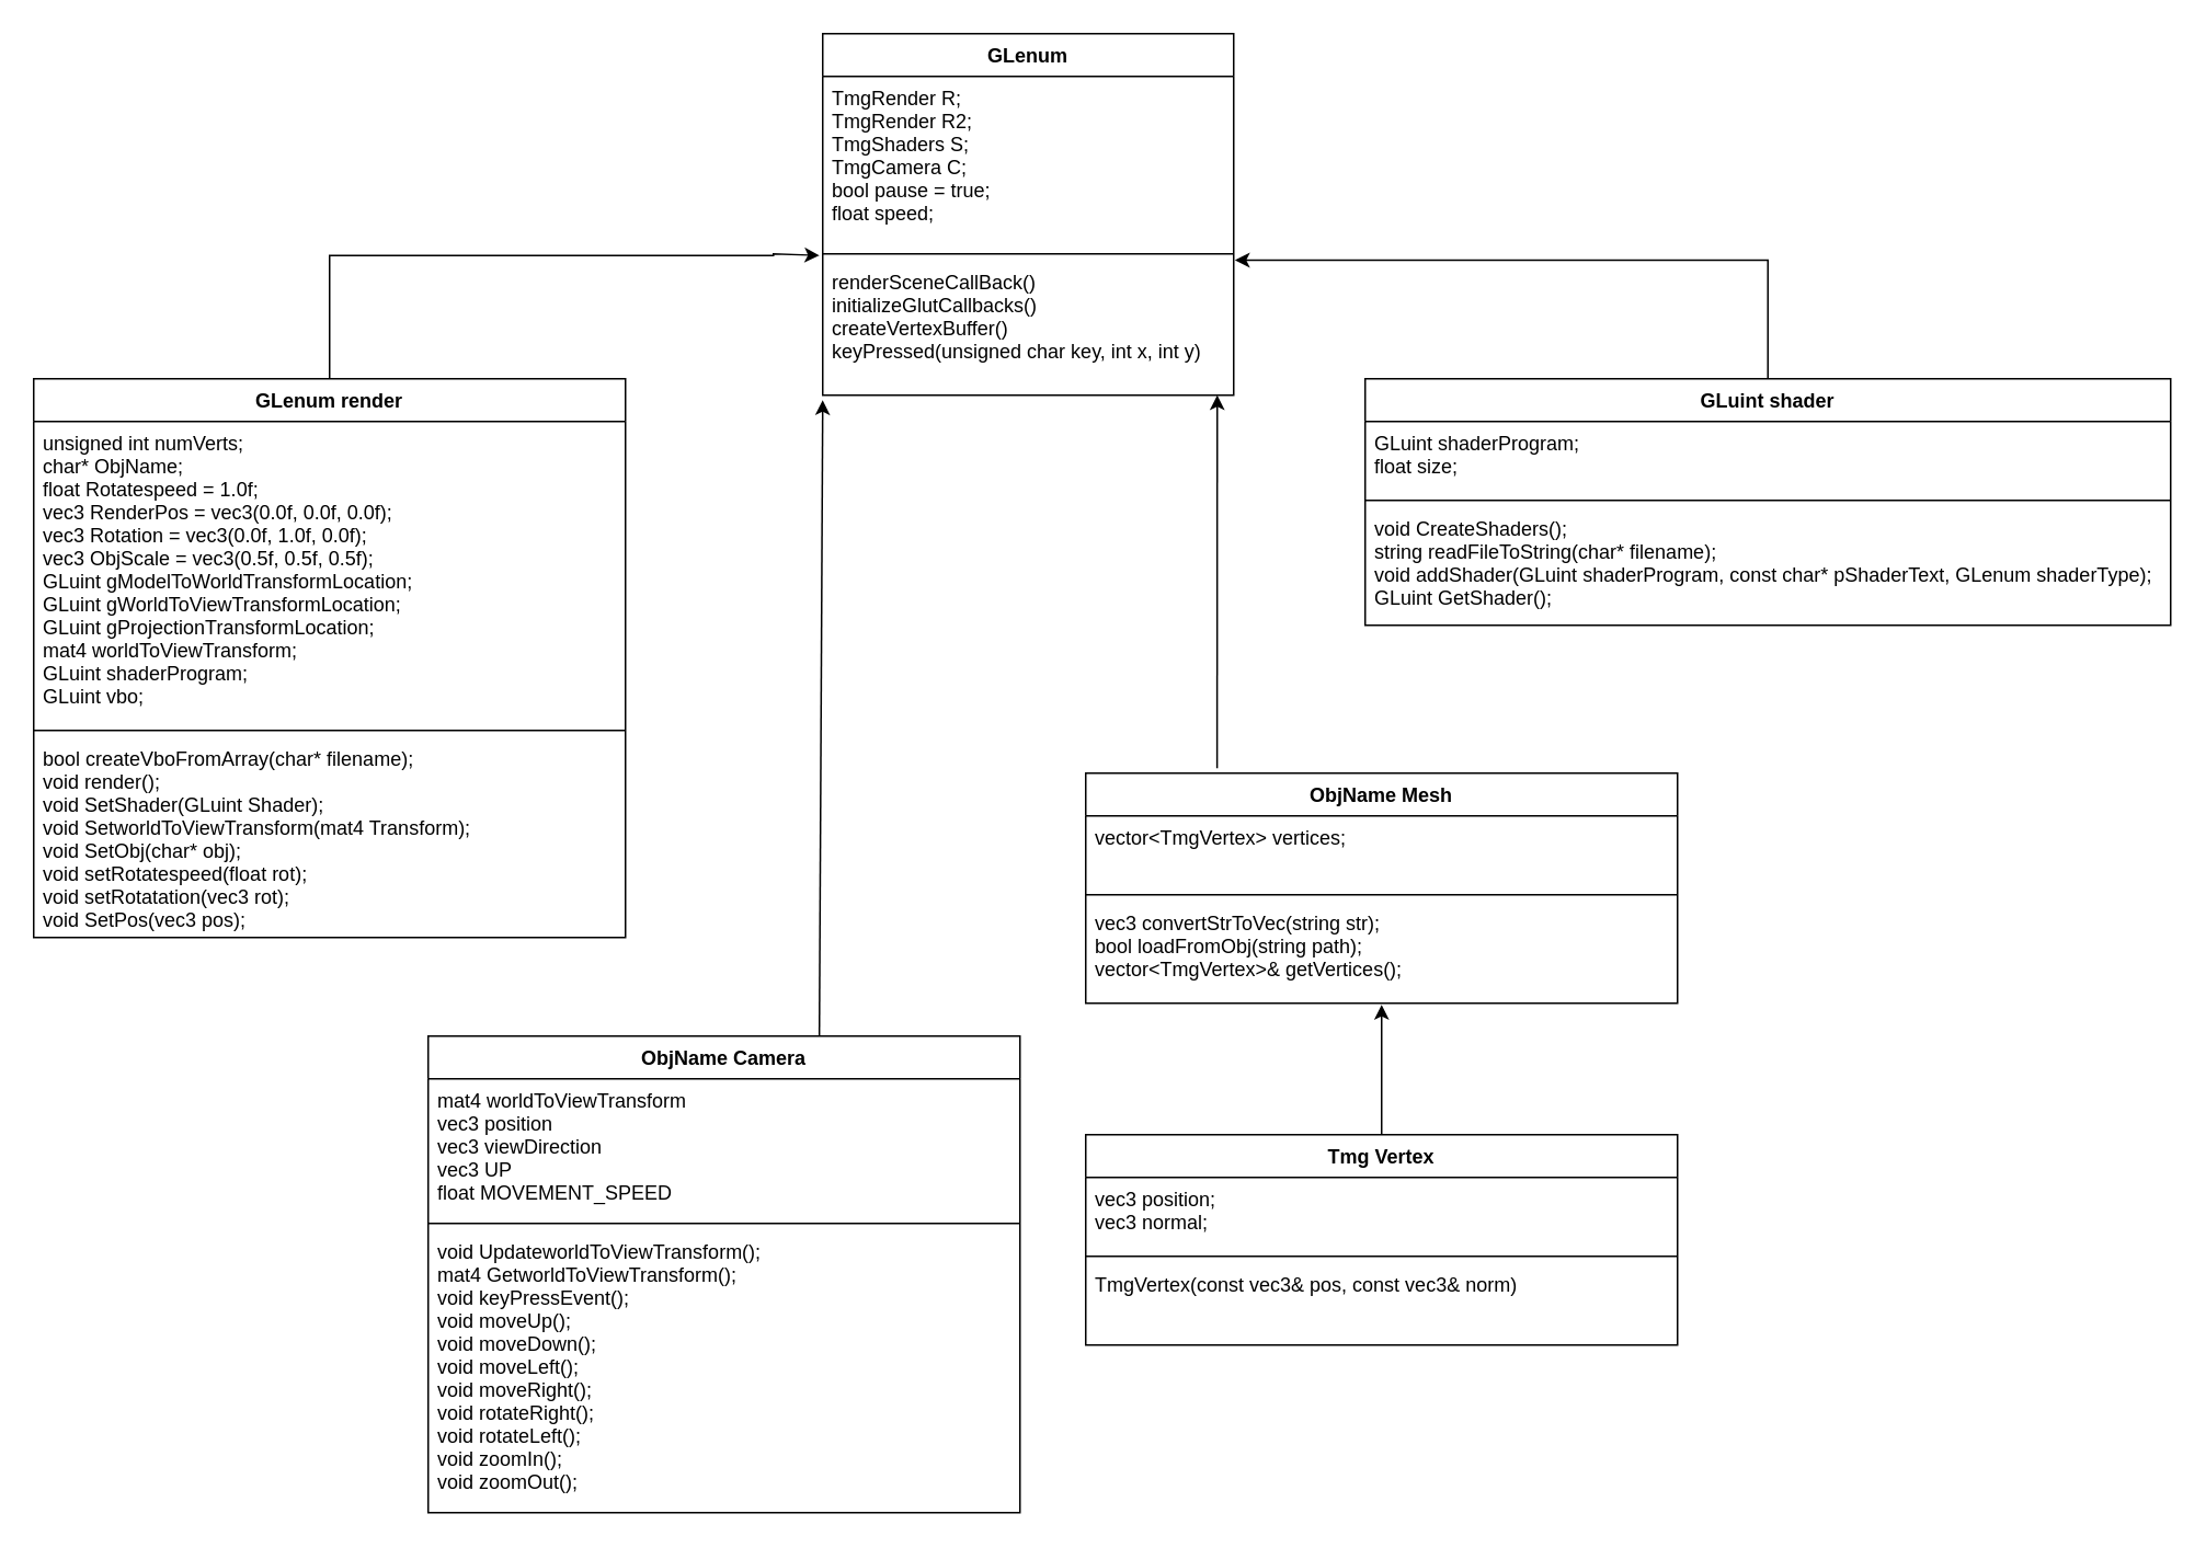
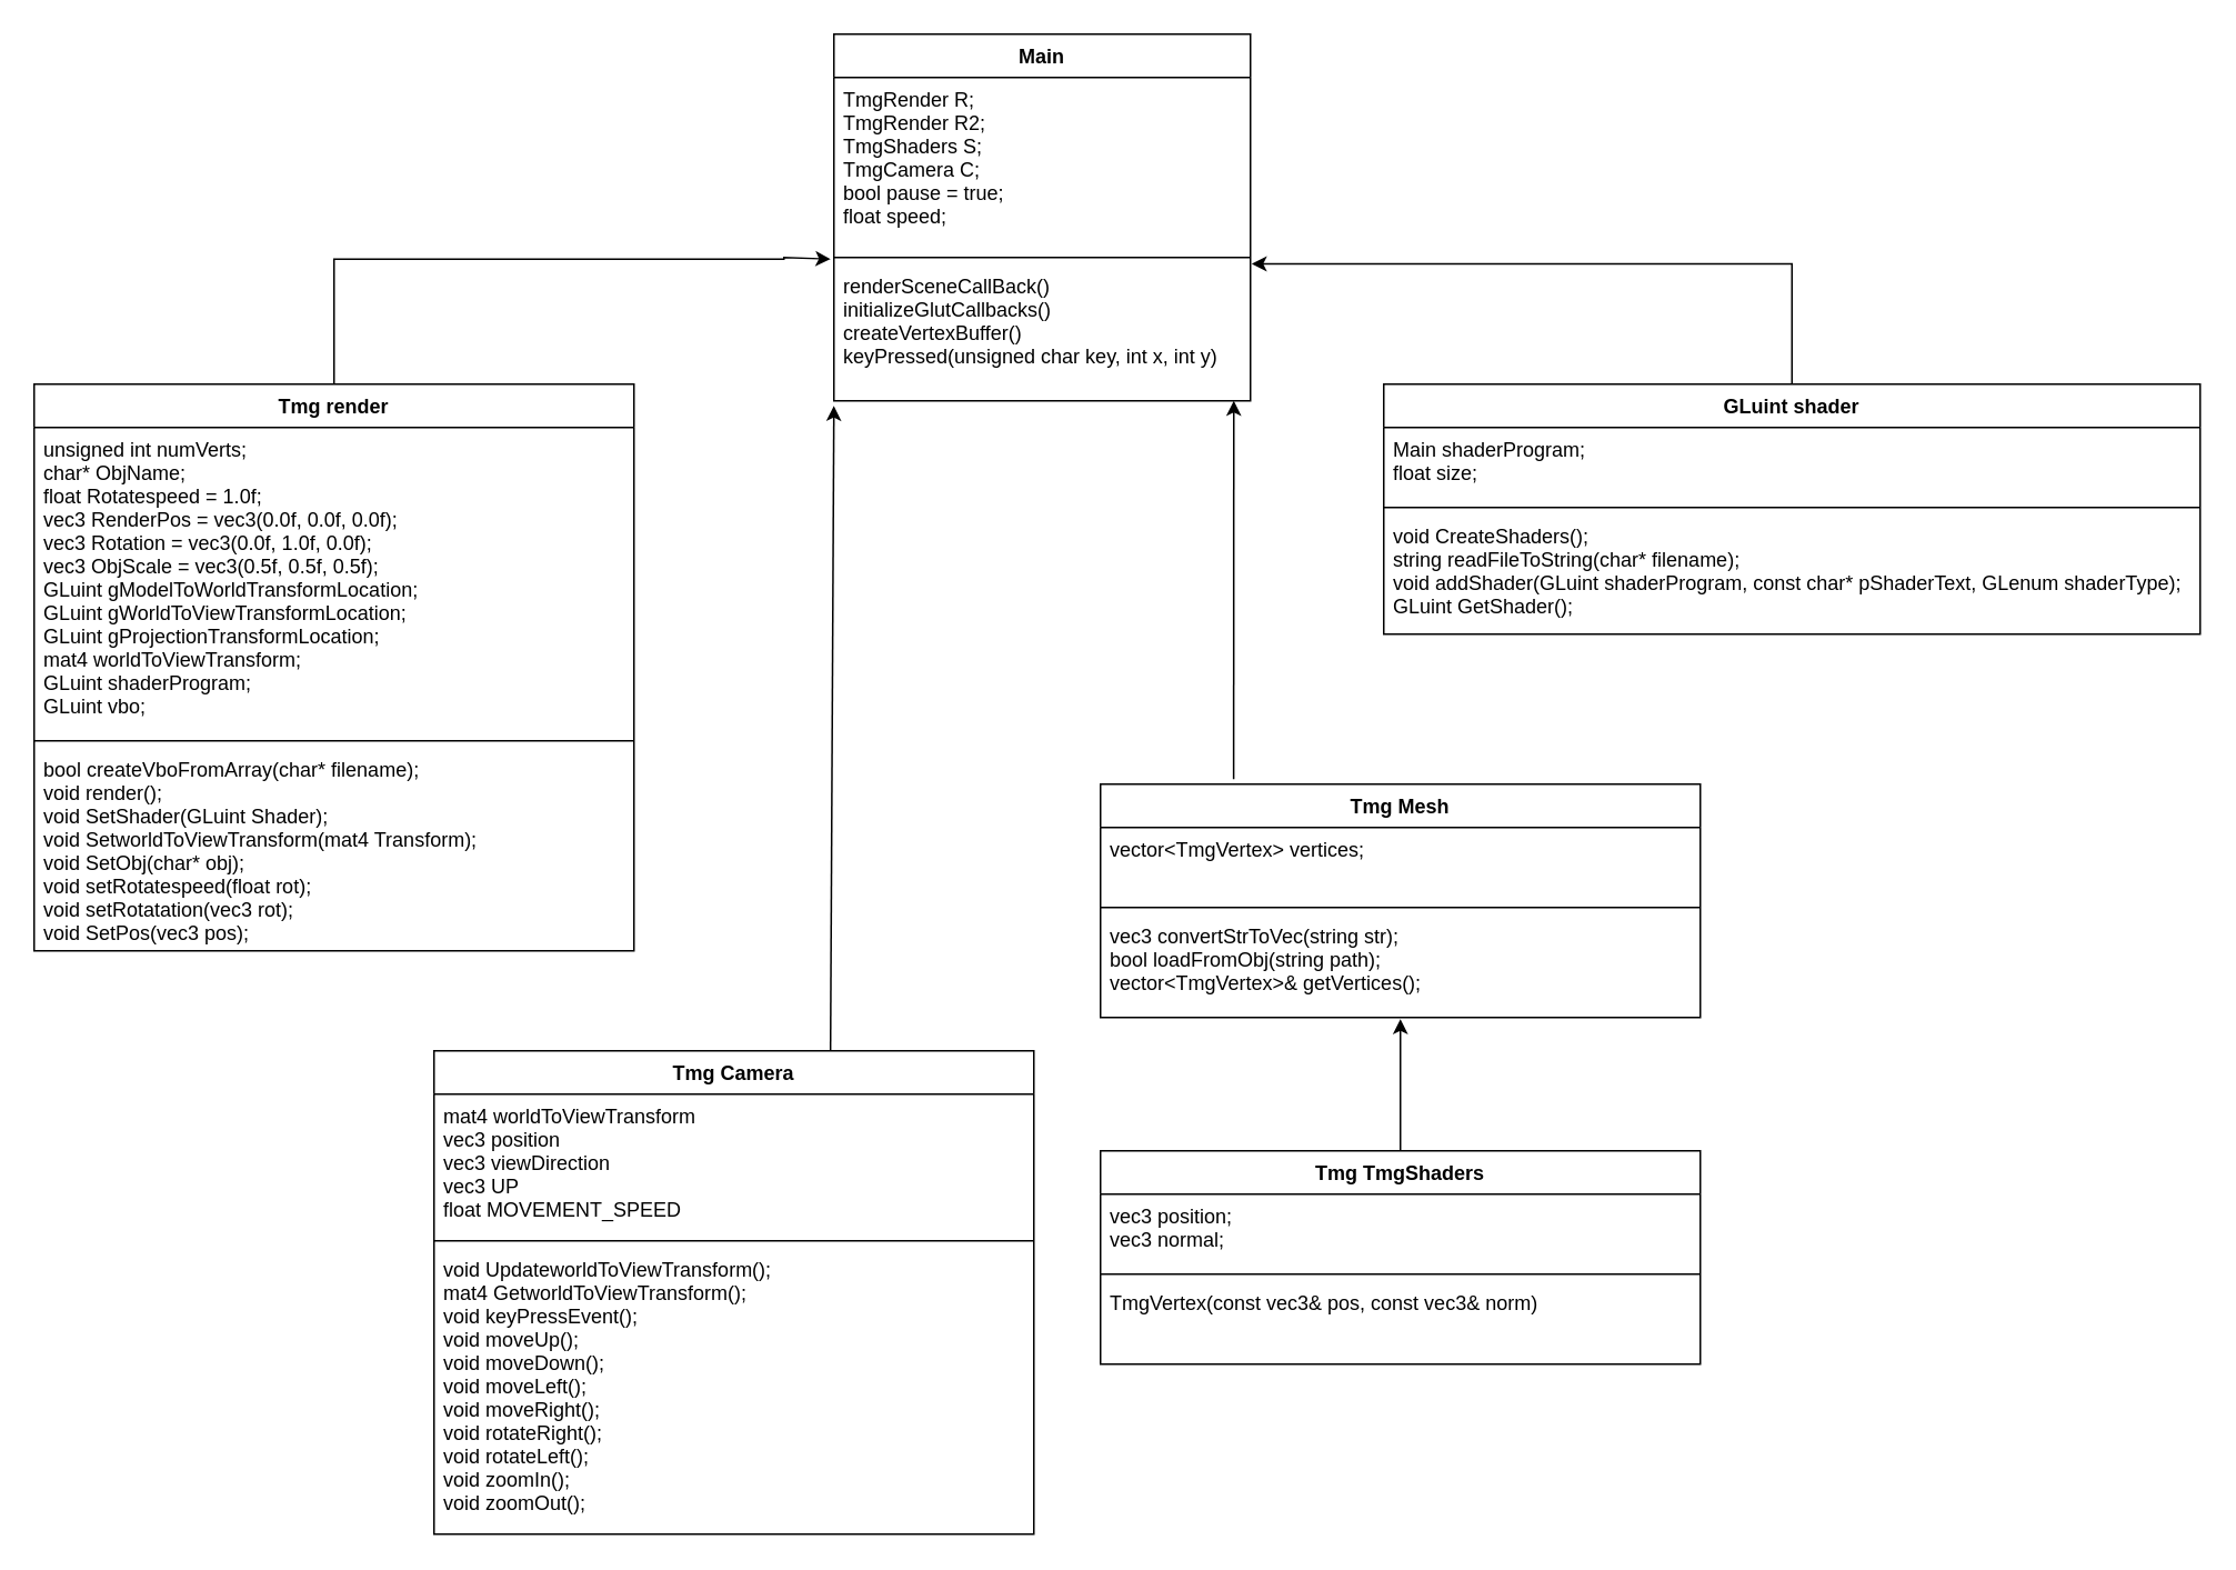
- <mxCell id="2" value="GLenum" style="swimlane;fontStyle=1;align=center;verticalAlign=top;childLayout=stackLayout;horizontal=1;startSize=26;horizontalStack=0;resizeParent=1;resizeParentMax=0;resizeLast=0;collapsible=1;marginBottom=0;" parent="1" vertex="1"><mxGeometry x="500" y="20" width="250" height="220" as="geometry" /></mxCell>
+ <mxCell id="2" value="Main" style="swimlane;fontStyle=1;align=center;verticalAlign=top;childLayout=stackLayout;horizontal=1;startSize=26;horizontalStack=0;resizeParent=1;resizeParentMax=0;resizeLast=0;collapsible=1;marginBottom=0;" parent="1" vertex="1"><mxGeometry x="500" y="20" width="250" height="220" as="geometry" /></mxCell>
- <mxCell id="7" value="GLenum render" style="swimlane;fontStyle=1;align=center;verticalAlign=top;childLayout=stackLayout;horizontal=1;startSize=26;horizontalStack=0;resizeParent=1;resizeParentMax=0;resizeLast=0;collapsible=1;marginBottom=0;" parent="1" vertex="1"><mxGeometry y="230" width="360" height="340" as="geometry" x="20" /></mxCell>
+ <mxCell id="7" value="Tmg render" style="swimlane;fontStyle=1;align=center;verticalAlign=top;childLayout=stackLayout;horizontal=1;startSize=26;horizontalStack=0;resizeParent=1;resizeParentMax=0;resizeLast=0;collapsible=1;marginBottom=0;" parent="1" vertex="1"><mxGeometry y="230" width="360" height="340" as="geometry" x="20" /></mxCell>
- <mxCell id="13" value="GLuint shaderProgram;&#10;&#09;float size;" style="text;strokeColor=none;fillColor=none;align=left;verticalAlign=top;spacingLeft=4;spacingRight=4;overflow=hidden;rotatable=0;points=[[0,0.5],[1,0.5]];portConstraint=eastwest;" parent="12" vertex="1"><mxGeometry y="26" width="490" height="44" as="geometry" /></mxCell>
+ <mxCell id="13" value="Main shaderProgram;&#10;&#09;float size;" style="text;strokeColor=none;fillColor=none;align=left;verticalAlign=top;spacingLeft=4;spacingRight=4;overflow=hidden;rotatable=0;points=[[0,0.5],[1,0.5]];portConstraint=eastwest;" parent="12" vertex="1"><mxGeometry y="26" width="490" height="44" as="geometry" /></mxCell>
- <mxCell id="20" value="ObjName Mesh" style="swimlane;fontStyle=1;align=center;verticalAlign=top;childLayout=stackLayout;horizontal=1;startSize=26;horizontalStack=0;resizeParent=1;resizeParentMax=0;resizeLast=0;collapsible=1;marginBottom=0;" vertex="1" parent="1"><mxGeometry x="660" y="470" width="360" height="140" as="geometry" /></mxCell>
+ <mxCell id="20" value="Tmg Mesh" style="swimlane;fontStyle=1;align=center;verticalAlign=top;childLayout=stackLayout;horizontal=1;startSize=26;horizontalStack=0;resizeParent=1;resizeParentMax=0;resizeLast=0;collapsible=1;marginBottom=0;" vertex="1" parent="1"><mxGeometry x="660" y="470" width="360" height="140" as="geometry" /></mxCell>
- <mxCell id="16" value="ObjName Camera" style="swimlane;fontStyle=1;align=center;verticalAlign=top;childLayout=stackLayout;horizontal=1;startSize=26;horizontalStack=0;resizeParent=1;resizeParentMax=0;resizeLast=0;collapsible=1;marginBottom=0;" vertex="1" parent="1"><mxGeometry x="260" y="630" width="360" height="290" as="geometry" /></mxCell>
+ <mxCell id="16" value="Tmg Camera" style="swimlane;fontStyle=1;align=center;verticalAlign=top;childLayout=stackLayout;horizontal=1;startSize=26;horizontalStack=0;resizeParent=1;resizeParentMax=0;resizeLast=0;collapsible=1;marginBottom=0;" vertex="1" parent="1"><mxGeometry x="260" y="630" width="360" height="290" as="geometry" /></mxCell>
- <mxCell id="24" value="Tmg Vertex" style="swimlane;fontStyle=1;align=center;verticalAlign=top;childLayout=stackLayout;horizontal=1;startSize=26;horizontalStack=0;resizeParent=1;resizeParentMax=0;resizeLast=0;collapsible=1;marginBottom=0;" vertex="1" parent="1"><mxGeometry x="660" y="690" width="360" height="128" as="geometry" /></mxCell>
+ <mxCell id="24" value="Tmg TmgShaders" style="swimlane;fontStyle=1;align=center;verticalAlign=top;childLayout=stackLayout;horizontal=1;startSize=26;horizontalStack=0;resizeParent=1;resizeParentMax=0;resizeLast=0;collapsible=1;marginBottom=0;" vertex="1" parent="1"><mxGeometry x="660" y="690" width="360" height="128" as="geometry" /></mxCell>
